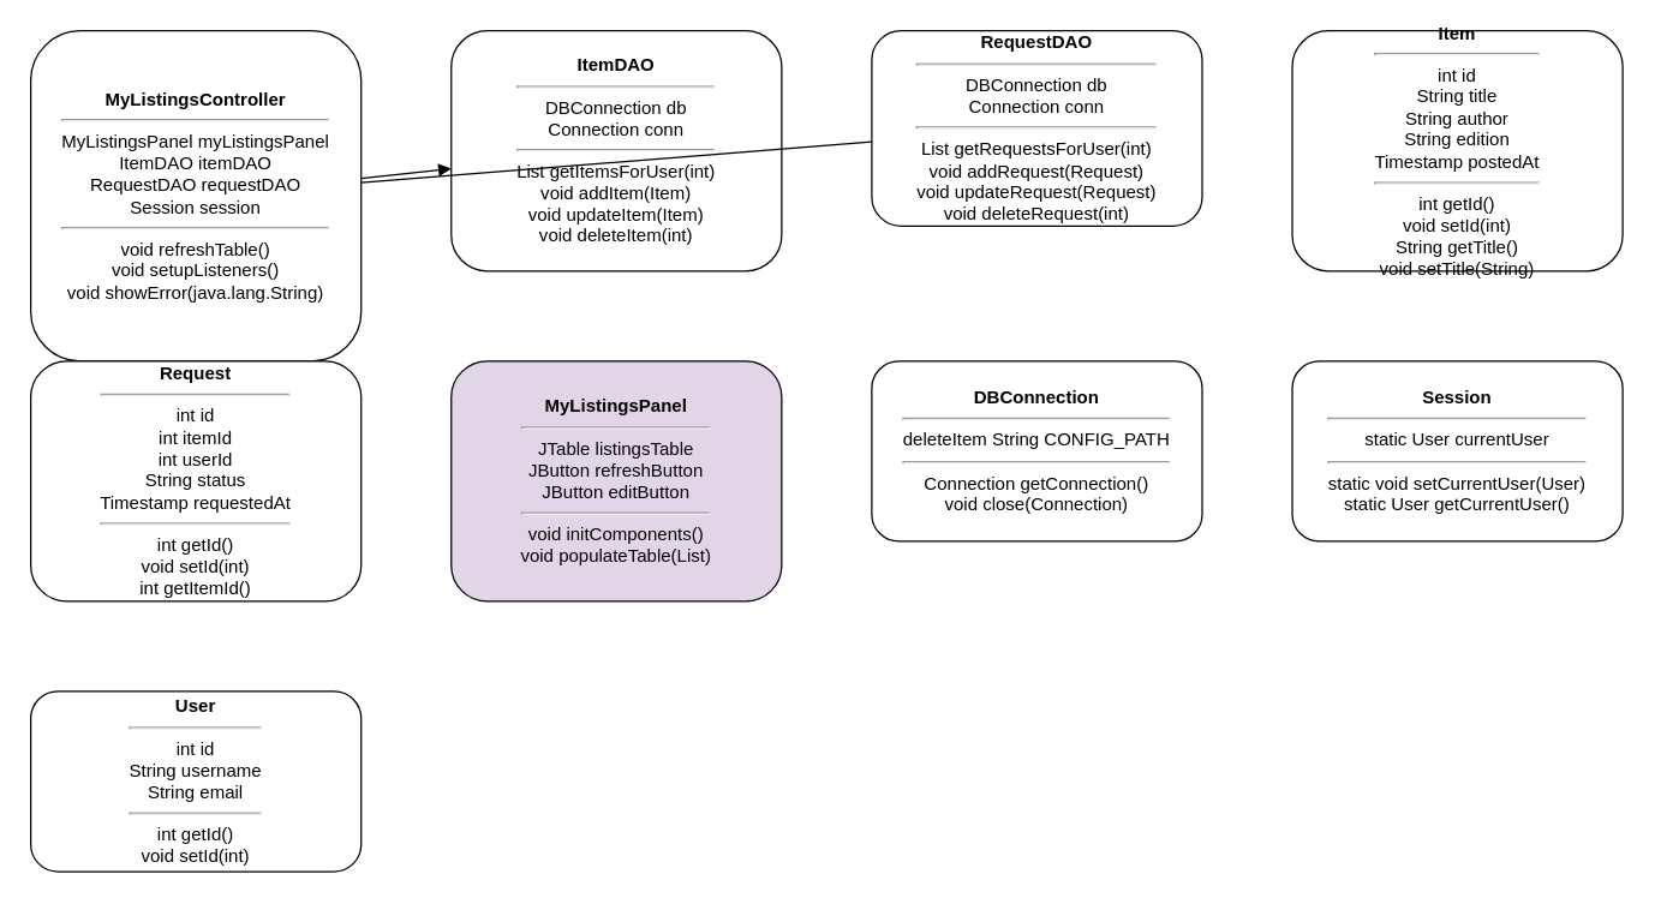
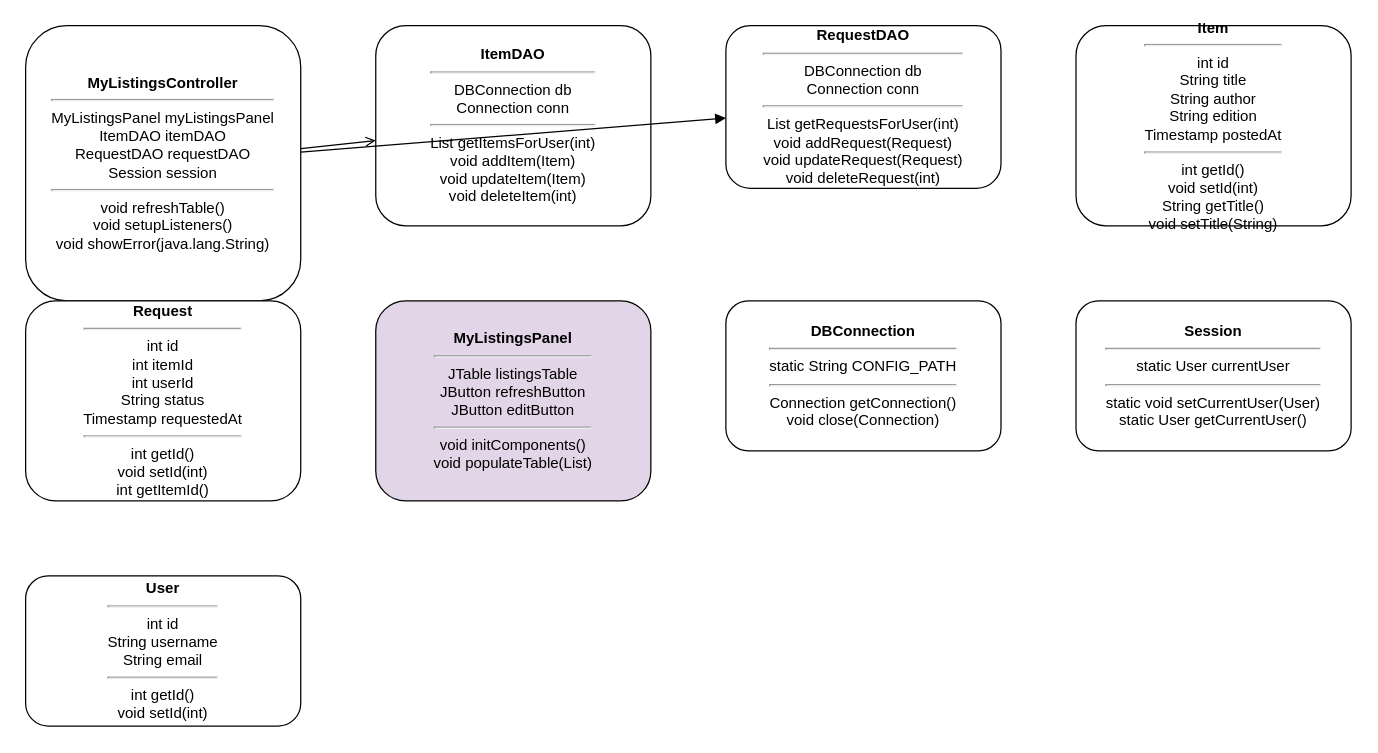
- <mxCell id="12" style="endArrow=none;endFill=1;" edge="1" parent="1" source="2" target="4"><mxGeometry relative="1" as="geometry" /></mxCell>
+ <mxCell id="12" style="endArrow=block;endFill=1;" edge="1" parent="1" source="2" target="4"><mxGeometry relative="1" as="geometry" /></mxCell>
- <mxCell id="11" style="endArrow=block;endFill=1;" edge="1" parent="1" source="2" target="3"><mxGeometry relative="1" as="geometry" /></mxCell>
+ <mxCell id="11" style="endArrow=open;endFill=1;" edge="1" parent="1" source="2" target="3"><mxGeometry relative="1" as="geometry" /></mxCell>
- <mxCell id="8" value="&lt;b&gt;DBConnection&lt;/b&gt;&lt;hr/&gt;deleteItem String CONFIG_PATH&lt;br/&gt;&lt;hr/&gt;Connection getConnection()&lt;br/&gt;void close(Connection)&lt;br/&gt;" style="rounded=1;whiteSpace=wrap;html=1;" vertex="1" parent="1"><mxGeometry x="580" y="240" width="220" height="120" as="geometry" /></mxCell>
+ <mxCell id="8" value="&lt;b&gt;DBConnection&lt;/b&gt;&lt;hr/&gt;static String CONFIG_PATH&lt;br/&gt;&lt;hr/&gt;Connection getConnection()&lt;br/&gt;void close(Connection)&lt;br/&gt;" style="rounded=1;whiteSpace=wrap;html=1;" vertex="1" parent="1"><mxGeometry x="580" y="240" width="220" height="120" as="geometry" /></mxCell>
